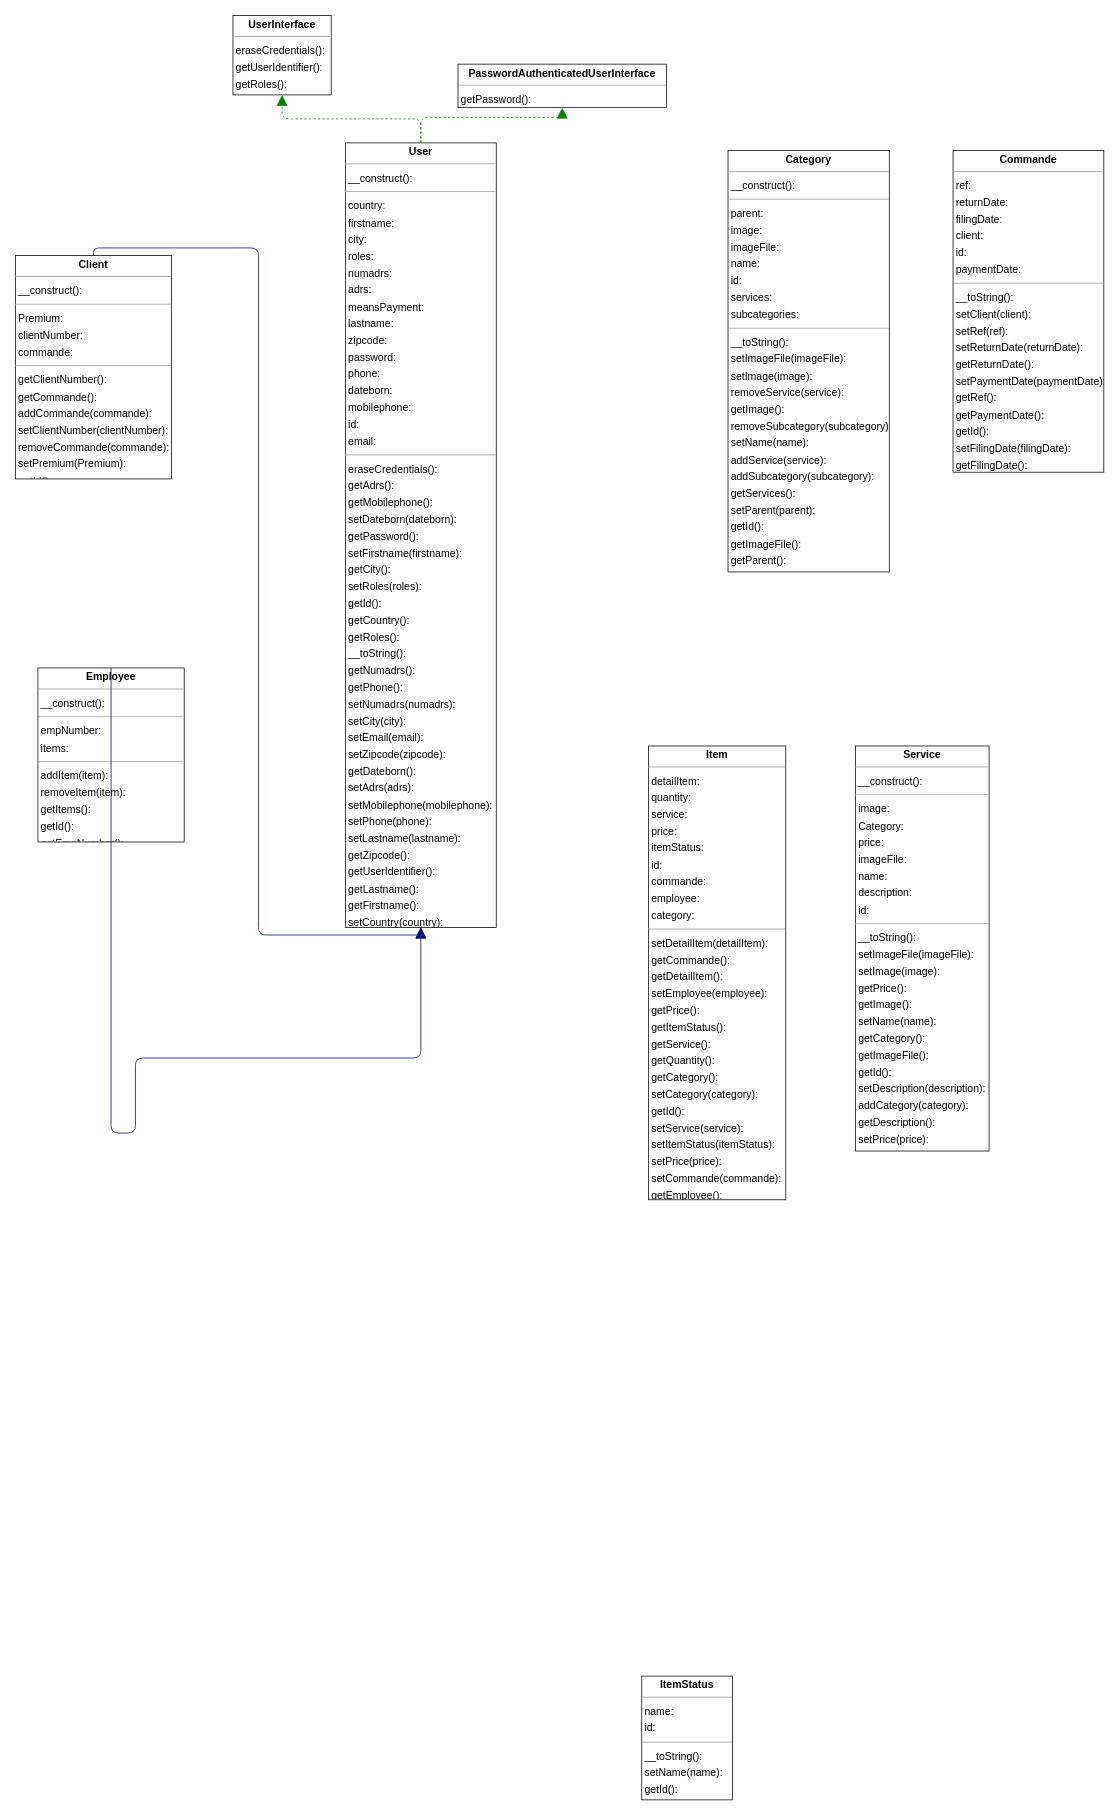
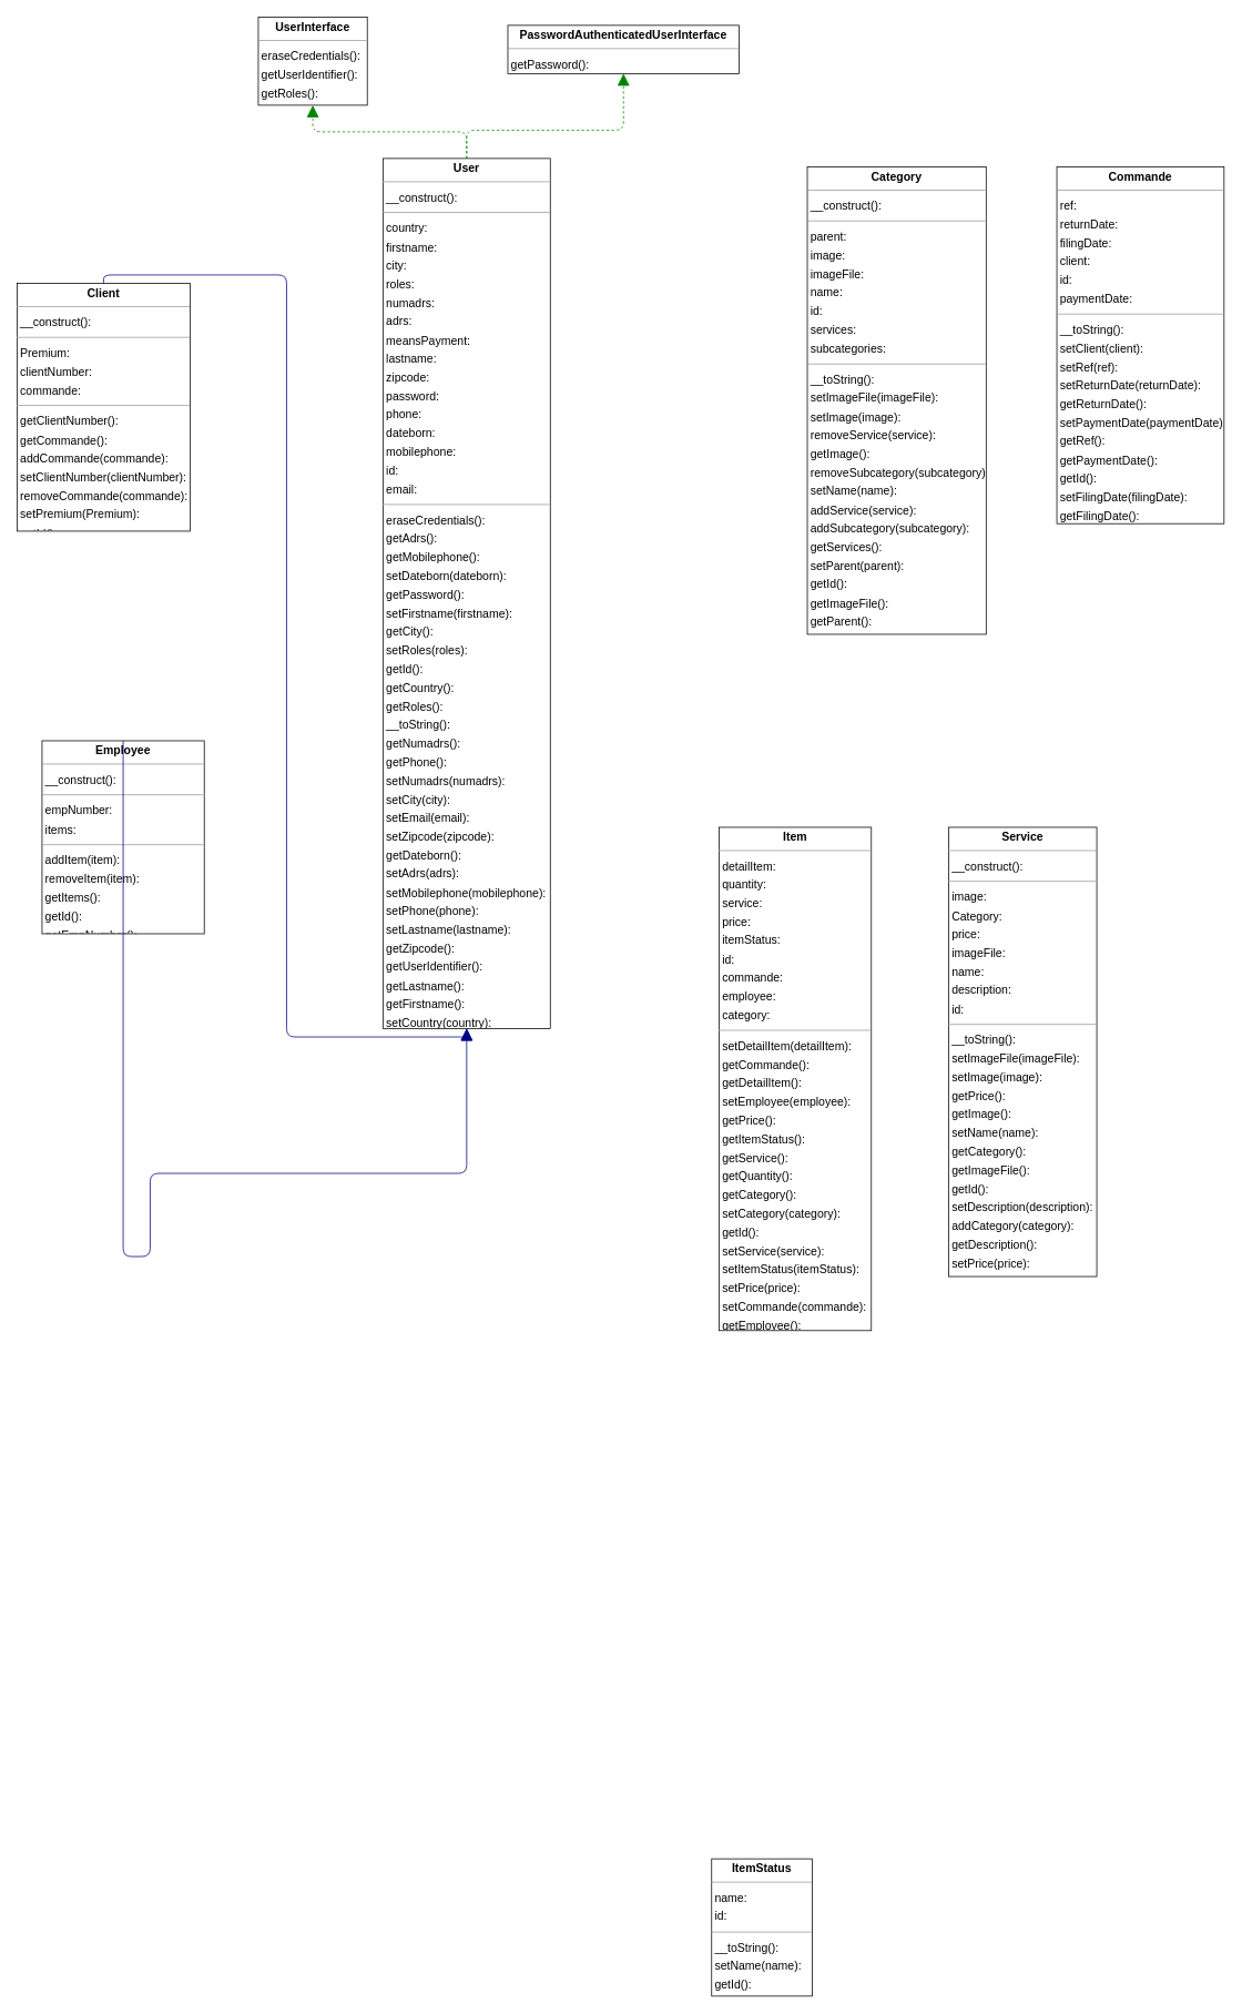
- <mxCell id="8" value="&lt;p style=&quot;margin:0px;margin-top:4px;text-align:center;&quot;&gt;&lt;b&gt;PasswordAuthenticatedUserInterface&lt;/b&gt;&lt;/p&gt;&lt;hr size=&quot;1&quot;/&gt;&lt;p style=&quot;margin:0 0 0 4px;line-height:1.6;&quot;&gt; getPassword(): &lt;/p&gt;" style="verticalAlign=top;align=left;overflow=fill;fontSize=14;fontFamily=Helvetica;html=1;rounded=0;shadow=0;comic=0;labelBackgroundColor=none;strokeWidth=1;" parent="1" vertex="1"><mxGeometry x="610" y="85" width="278" height="58" as="geometry" /></mxCell>
+ <mxCell id="8" value="&lt;p style=&quot;margin:0px;margin-top:4px;text-align:center;&quot;&gt;&lt;b&gt;PasswordAuthenticatedUserInterface&lt;/b&gt;&lt;/p&gt;&lt;hr size=&quot;1&quot;/&gt;&lt;p style=&quot;margin:0 0 0 4px;line-height:1.6;&quot;&gt; getPassword(): &lt;/p&gt;" style="verticalAlign=top;align=left;overflow=fill;fontSize=14;fontFamily=Helvetica;html=1;rounded=0;shadow=0;comic=0;labelBackgroundColor=none;strokeWidth=1;" parent="1" vertex="1"><mxGeometry x="610" y="30" width="278" height="58" as="geometry" /></mxCell>
